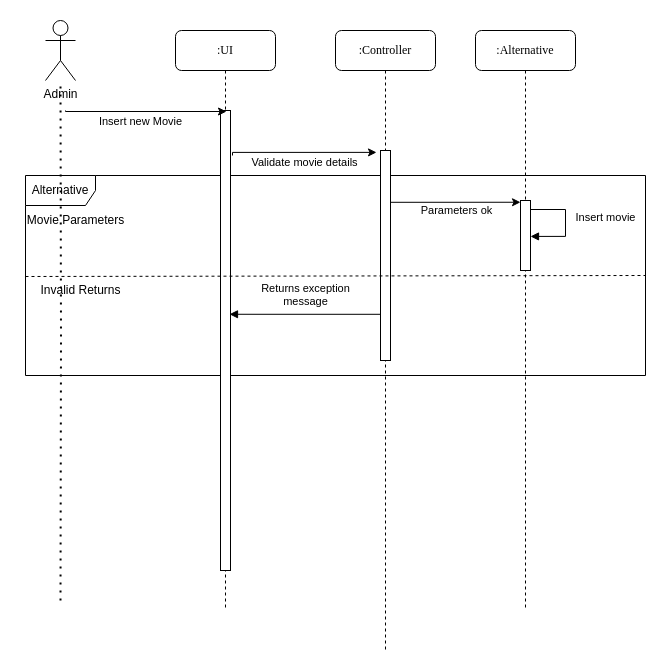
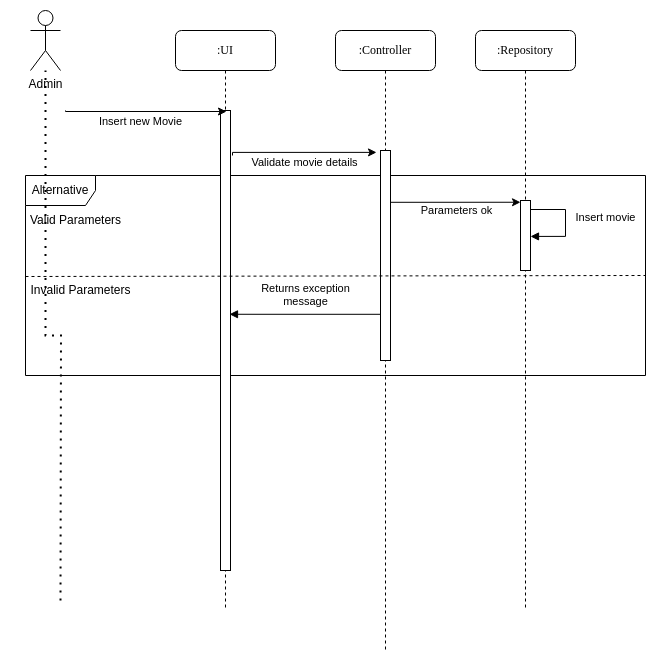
- <mxCell id="10" value="Admin&lt;br&gt;" style="shape=umlActor;verticalLabelPosition=bottom;verticalAlign=top;html=1;outlineConnect=0;" vertex="1" parent="1"><mxGeometry x="45" y="20" width="30" height="60" as="geometry" /></mxCell>
+ <mxCell id="10" value="Admin&lt;br&gt;" style="shape=umlActor;verticalLabelPosition=bottom;verticalAlign=top;html=1;outlineConnect=0;" vertex="1" parent="1"><mxGeometry x="30" y="10" width="30" height="60" as="geometry" /></mxCell>
- <mxCell id="7" value=":Alternative" style="shape=umlLifeline;perimeter=lifelinePerimeter;whiteSpace=wrap;html=1;container=1;collapsible=0;recursiveResize=0;outlineConnect=0;rounded=1;shadow=0;comic=0;labelBackgroundColor=none;strokeWidth=1;fontFamily=Verdana;fontSize=12;align=center;" parent="1" vertex="1"><mxGeometry x="475" y="30" width="100" height="580" as="geometry" /></mxCell>
+ <mxCell id="7" value=":Repository" style="shape=umlLifeline;perimeter=lifelinePerimeter;whiteSpace=wrap;html=1;container=1;collapsible=0;recursiveResize=0;outlineConnect=0;rounded=1;shadow=0;comic=0;labelBackgroundColor=none;strokeWidth=1;fontFamily=Verdana;fontSize=12;align=center;" parent="1" vertex="1"><mxGeometry x="475" y="30" width="100" height="580" as="geometry" /></mxCell>
- <mxCell id="17" value="Movie Parameters" style="text;html=1;align=center;verticalAlign=middle;resizable=0;points=[];autosize=1;strokeColor=none;" vertex="1" parent="1"><mxGeometry x="20" y="210" width="110" height="20" as="geometry" /></mxCell>
+ <mxCell id="17" value="Valid Parameters" style="text;html=1;align=center;verticalAlign=middle;resizable=0;points=[];autosize=1;strokeColor=none;" vertex="1" parent="1"><mxGeometry x="20" y="210" width="110" height="20" as="geometry" /></mxCell>
- <mxCell id="18" value="Invalid Returns" style="text;html=1;align=center;verticalAlign=middle;resizable=0;points=[];autosize=1;strokeColor=none;" vertex="1" parent="1"><mxGeometry x="20" y="280" width="120" height="20" as="geometry" /></mxCell>
+ <mxCell id="18" value="Invalid Parameters" style="text;html=1;align=center;verticalAlign=middle;resizable=0;points=[];autosize=1;strokeColor=none;" vertex="1" parent="1"><mxGeometry x="20" y="280" width="120" height="20" as="geometry" /></mxCell>
